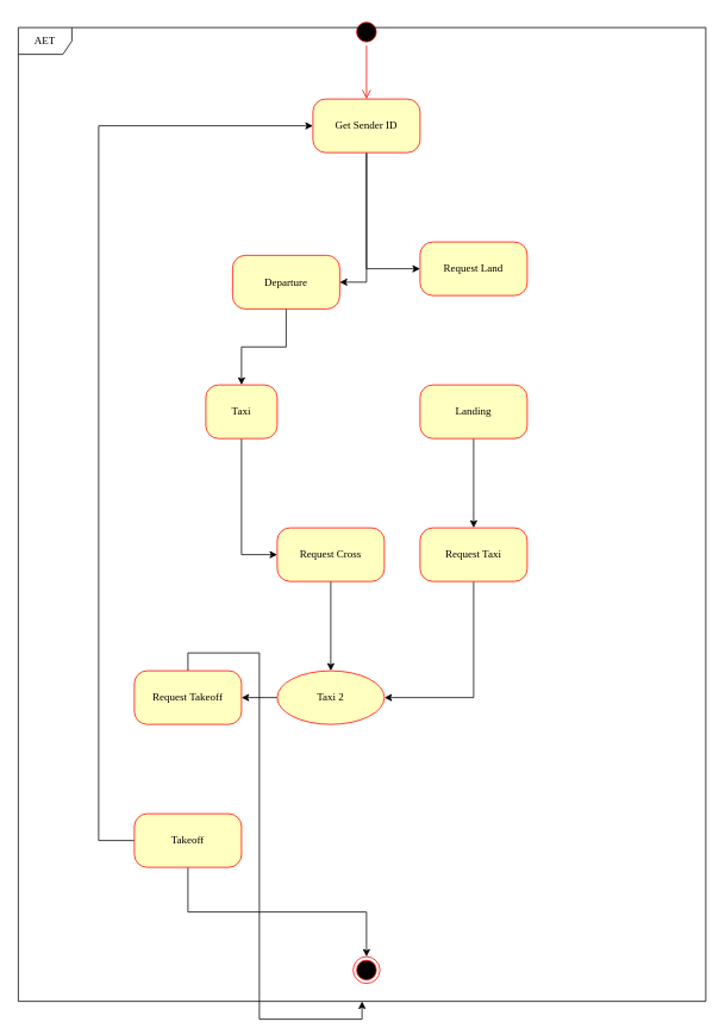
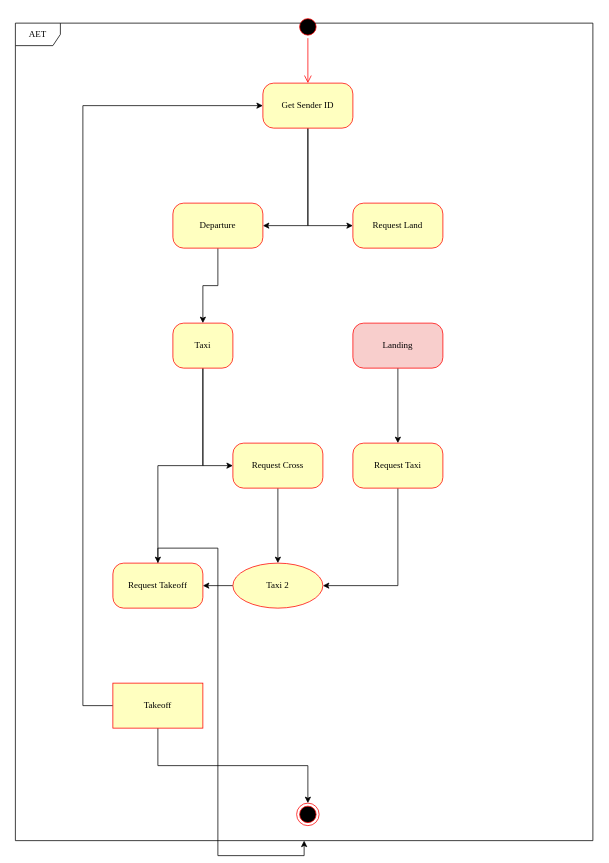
- <mxCell id="10" value="Departure" style="rounded=1;whiteSpace=wrap;html=1;arcSize=24;fillColor=#ffffc0;strokeColor=#ff0000;shadow=0;comic=0;labelBackgroundColor=none;fontFamily=Verdana;fontSize=12;fontColor=#000000;align=center;" vertex="1" parent="1"><mxGeometry x="260" y="285" width="120" height="60" as="geometry" /></mxCell>
+ <mxCell id="10" value="Departure" style="rounded=1;whiteSpace=wrap;html=1;arcSize=24;fillColor=#ffffc0;strokeColor=#ff0000;shadow=0;comic=0;labelBackgroundColor=none;fontFamily=Verdana;fontSize=12;fontColor=#000000;align=center;" vertex="1" parent="1"><mxGeometry x="230" y="270" width="120" height="60" as="geometry" /></mxCell>
- <mxCell id="13" value="Landing" style="rounded=1;whiteSpace=wrap;html=1;arcSize=24;fillColor=#ffffc0;strokeColor=#ff0000;shadow=0;comic=0;labelBackgroundColor=none;fontFamily=Verdana;fontSize=12;fontColor=#000000;align=center;" vertex="1" parent="1"><mxGeometry x="470" y="430" width="120" height="60" as="geometry" /></mxCell>
+ <mxCell id="13" value="Landing" style="rounded=1;whiteSpace=wrap;html=1;arcSize=24;fillColor=#f8cecc;strokeColor=#ff0000;shadow=0;comic=0;labelBackgroundColor=none;fontFamily=Verdana;fontSize=12;fontColor=#000000;align=center;" vertex="1" parent="1"><mxGeometry x="470" y="430" width="120" height="60" as="geometry" /></mxCell>
+ <mxCell id="17" style="edgeStyle=orthogonalEdgeStyle;rounded=0;orthogonalLoop=1;jettySize=auto;html=1;exitX=0.5;exitY=1;exitDx=0;exitDy=0;entryX=0.5;entryY=0;entryDx=0;entryDy=0;" edge="1" parent="1" source="18" target="20"><mxGeometry relative="1" as="geometry" /></mxCell>
- <mxCell id="25" value="Takeoff" style="rounded=1;whiteSpace=wrap;html=1;arcSize=24;fillColor=#ffffc0;strokeColor=#ff0000;shadow=0;comic=0;labelBackgroundColor=none;fontFamily=Verdana;fontSize=12;fontColor=#000000;align=center;" vertex="1" parent="1"><mxGeometry x="150" y="910" width="120" height="60" as="geometry" /></mxCell>
+ <mxCell id="25" value="Takeoff" style="whiteSpace=wrap;html=1;arcSize=24;fillColor=#ffffc0;strokeColor=#ff0000;shadow=0;comic=0;labelBackgroundColor=none;fontFamily=Verdana;fontSize=12;fontColor=#000000;align=center;rounded=0;" vertex="1" parent="1"><mxGeometry x="150" y="910" width="120" height="60" as="geometry" /></mxCell>
